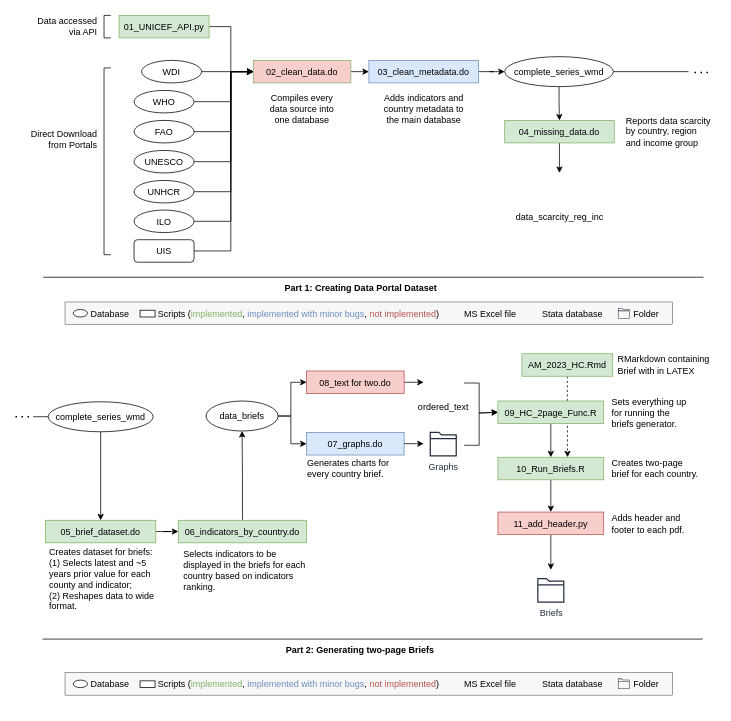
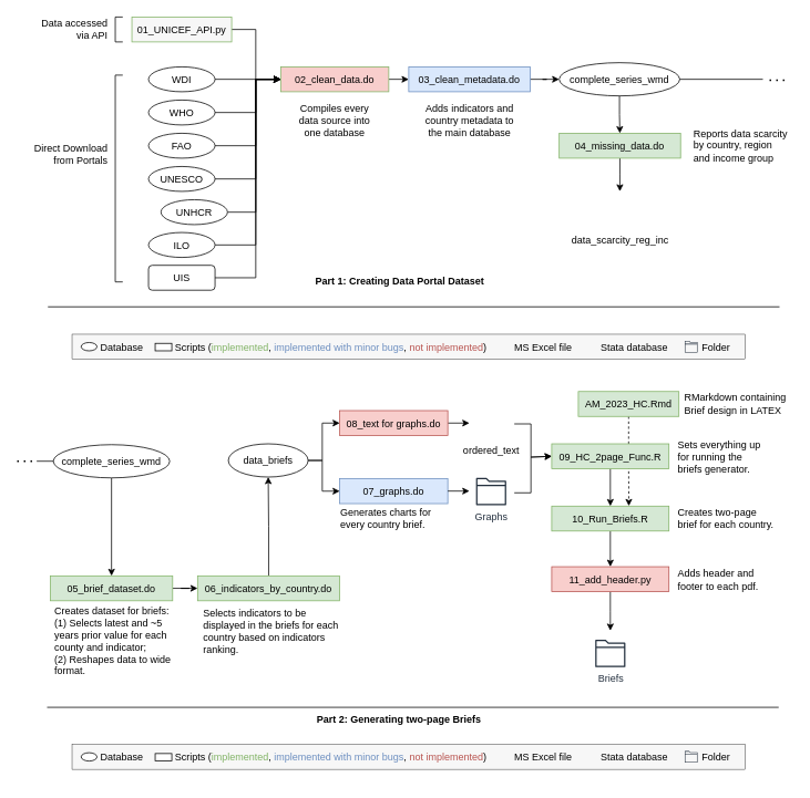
- <mxCell id="10" value="01_UNICEF_API.py" style="fillColor=#d5e8d4;strokeColor=#82b366;" vertex="1" parent="1"><mxGeometry x="158" y="20" width="120" height="30" as="geometry" /></mxCell>
+ <mxCell id="10" value="01_UNICEF_API.py" style="fillColor=#f7f7f7;strokeColor=#82b366;" vertex="1" parent="1"><mxGeometry x="158" y="20" width="120" height="30" as="geometry" /></mxCell>
- <mxCell id="4" value="WDI" style="ellipse;" vertex="1" parent="1"><mxGeometry x="188" y="80" width="80" height="30" as="geometry" /></mxCell>
+ <mxCell id="4" value="WDI" style="ellipse;" vertex="1" parent="1"><mxGeometry x="178" y="80" width="80" height="30" as="geometry" /></mxCell>
- <mxCell id="18" value="UNHCR" style="ellipse;" vertex="1" parent="1"><mxGeometry x="178" y="240" width="80" height="30" as="geometry" /></mxCell>
+ <mxCell id="18" value="UNHCR" style="ellipse;" vertex="1" parent="1"><mxGeometry x="193" y="240" width="80" height="30" as="geometry" /></mxCell>
- <mxCell id="37" value="&lt;b&gt;Part 1: Creating Data Portal Dataset&lt;/b&gt;" style="text;html=1;align=center;verticalAlign=middle;resizable=0;points=[];autosize=1;strokeColor=none;fillColor=none;" vertex="1" parent="1"><mxGeometry x="365" y="369" width="230" height="30" as="geometry" /></mxCell>
+ <mxCell id="37" value="&lt;b&gt;Part 1: Creating Data Portal Dataset&lt;/b&gt;" style="text;html=1;align=center;verticalAlign=middle;resizable=0;points=[];autosize=1;strokeColor=none;fillColor=none;" vertex="1" parent="1"><mxGeometry x="365" y="324" width="230" height="30" as="geometry" /></mxCell>
- <mxCell id="102" value="&lt;div style=&quot;text-align: left;&quot;&gt;RMarkdown containing Brief with in LATEX&lt;/div&gt;" style="text;html=1;strokeColor=none;fillColor=none;align=center;verticalAlign=middle;whiteSpace=wrap;rounded=0;" vertex="1" parent="1"><mxGeometry x="822" y="471" width="130" height="30" as="geometry" /></mxCell>
+ <mxCell id="102" value="&lt;div style=&quot;text-align: left;&quot;&gt;RMarkdown containing Brief design in LATEX&lt;/div&gt;" style="text;html=1;strokeColor=none;fillColor=none;align=center;verticalAlign=middle;whiteSpace=wrap;rounded=0;" vertex="1" parent="1"><mxGeometry x="822" y="471" width="130" height="30" as="geometry" /></mxCell>
- <mxCell id="61" value="08_text for two.do" style="fillColor=#f8cecc;strokeColor=#B85450;" vertex="1" parent="59"><mxGeometry width="130" height="30" as="geometry" /></mxCell>
+ <mxCell id="61" value="08_text for graphs.do" style="fillColor=#f8cecc;strokeColor=#B85450;" vertex="1" parent="59"><mxGeometry width="130" height="30" as="geometry" /></mxCell>
